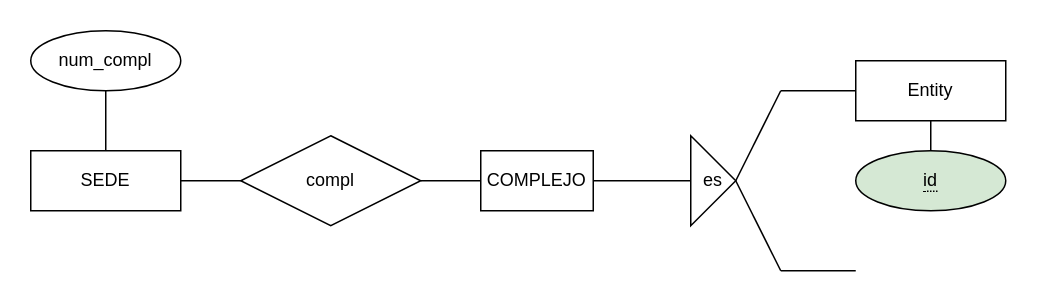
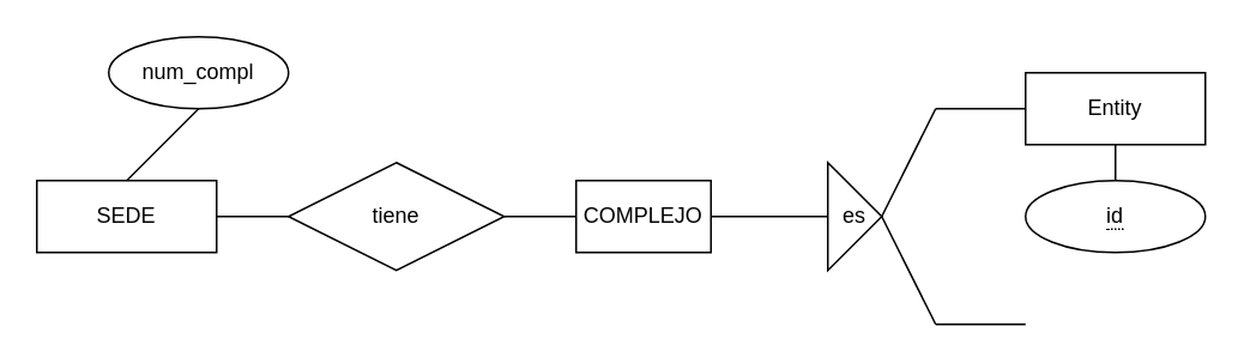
- <mxCell id="7" value="num_compl" style="ellipse;whiteSpace=wrap;html=1;align=center;" vertex="1" parent="1"><mxGeometry x="20" y="20" width="100" height="40" as="geometry" /></mxCell>
+ <mxCell id="7" value="num_compl" style="ellipse;whiteSpace=wrap;html=1;align=center;" vertex="1" parent="1"><mxGeometry x="60" y="20" width="100" height="40" as="geometry" /></mxCell>
- <mxCell id="3" value="compl" style="shape=rhombus;perimeter=rhombusPerimeter;whiteSpace=wrap;html=1;align=center;" vertex="1" parent="1"><mxGeometry x="160" y="90" width="120" height="60" as="geometry" /></mxCell>
+ <mxCell id="3" value="tiene" style="shape=rhombus;perimeter=rhombusPerimeter;whiteSpace=wrap;html=1;align=center;" vertex="1" parent="1"><mxGeometry x="160" y="90" width="120" height="60" as="geometry" /></mxCell>
- <mxCell id="16" value="&lt;span style=&quot;border-bottom: 1px dotted&quot;&gt;id&lt;/span&gt;" style="ellipse;whiteSpace=wrap;html=1;align=center;fillColor=#d5e8d4;" vertex="1" parent="1"><mxGeometry x="570" y="100" width="100" height="40" as="geometry" /></mxCell>
+ <mxCell id="16" value="&lt;span style=&quot;border-bottom: 1px dotted&quot;&gt;id&lt;/span&gt;" style="ellipse;whiteSpace=wrap;html=1;align=center;" vertex="1" parent="1"><mxGeometry x="570" y="100" width="100" height="40" as="geometry" /></mxCell>
